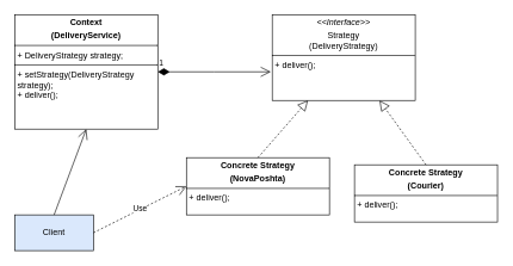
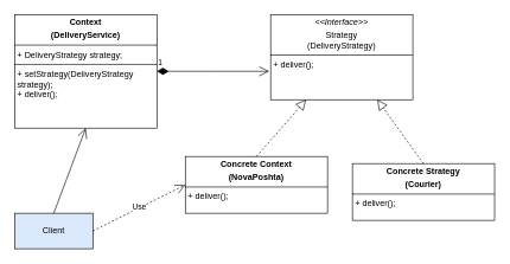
- <mxCell id="4" value="&lt;p style=&quot;margin:0px;margin-top:4px;text-align:center;&quot;&gt;&lt;b&gt;Concrete Strategy&lt;/b&gt;&lt;/p&gt;&lt;p style=&quot;margin:0px;margin-top:4px;text-align:center;&quot;&gt;&lt;b&gt;(NovaPoshta)&lt;/b&gt;&lt;/p&gt;&lt;hr size=&quot;1&quot; style=&quot;border-style:solid;&quot;&gt;&lt;p style=&quot;margin:0px;margin-left:4px;&quot;&gt;+ deliver();&lt;/p&gt;" style="verticalAlign=top;align=left;overflow=fill;html=1;whiteSpace=wrap;" vertex="1" parent="1"><mxGeometry x="260" y="220" width="200" height="80" as="geometry" /></mxCell>
+ <mxCell id="4" value="&lt;p style=&quot;margin:0px;margin-top:4px;text-align:center;&quot;&gt;&lt;b&gt;Concrete Context&lt;/b&gt;&lt;/p&gt;&lt;p style=&quot;margin:0px;margin-top:4px;text-align:center;&quot;&gt;&lt;b&gt;(NovaPoshta)&lt;/b&gt;&lt;/p&gt;&lt;hr size=&quot;1&quot; style=&quot;border-style:solid;&quot;&gt;&lt;p style=&quot;margin:0px;margin-left:4px;&quot;&gt;+ deliver();&lt;/p&gt;" style="verticalAlign=top;align=left;overflow=fill;html=1;whiteSpace=wrap;" vertex="1" parent="1"><mxGeometry x="260" y="220" width="200" height="80" as="geometry" /></mxCell>
